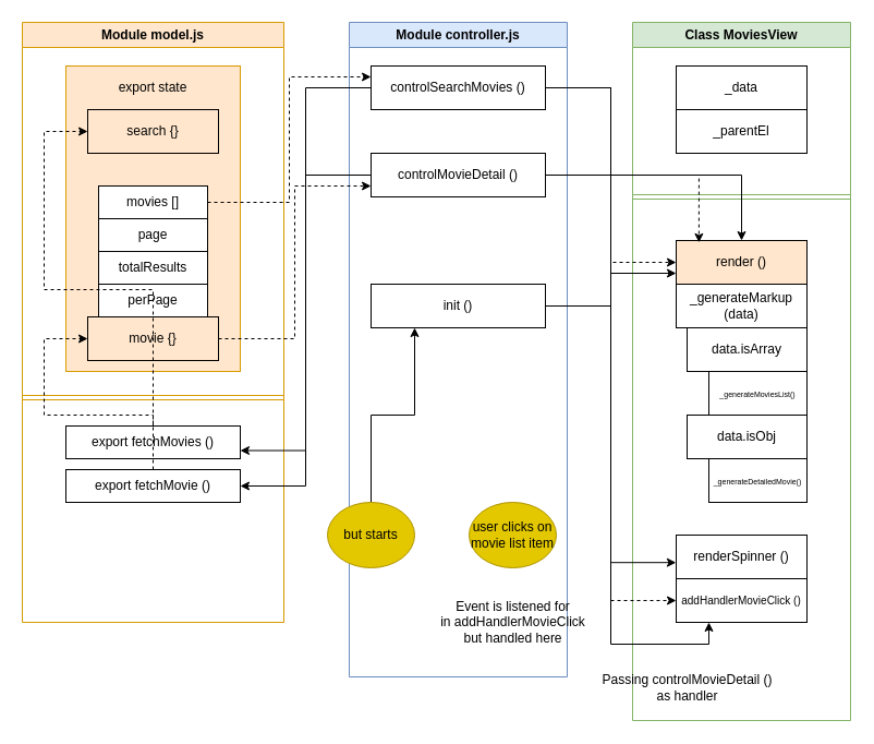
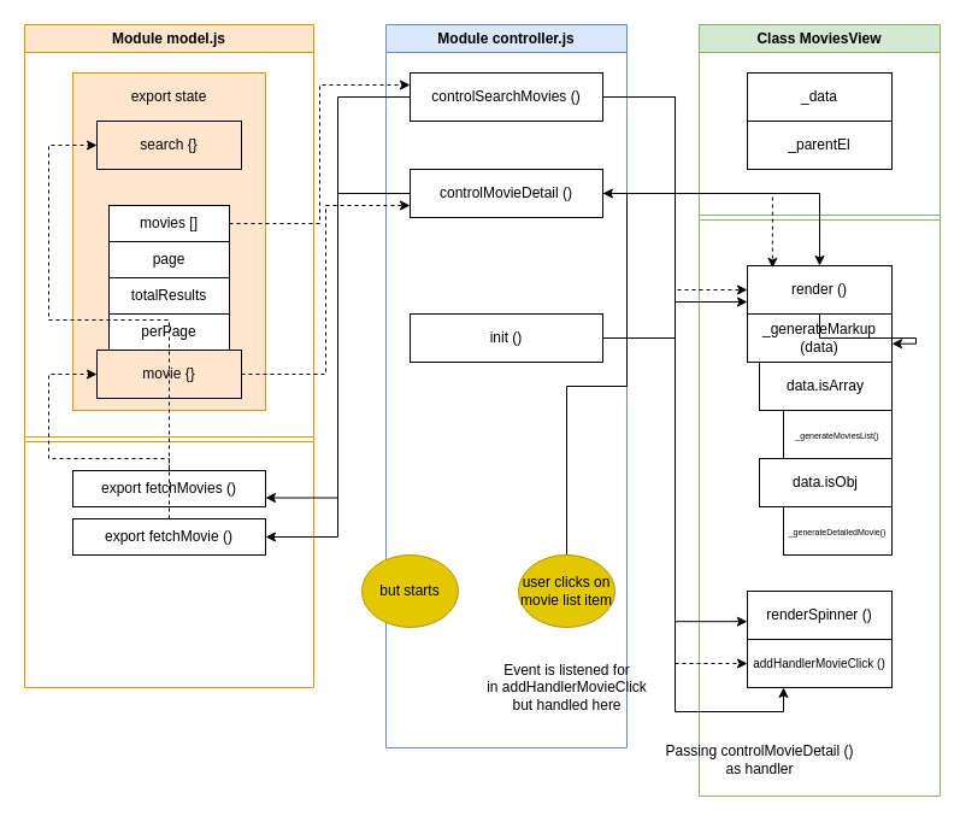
- <mxCell id="23" value="render ()" style="rounded=0;whiteSpace=wrap;html=1;fillColor=#ffe6cc;" parent="20" vertex="1"><mxGeometry x="40" y="200" width="120" height="40" as="geometry" /></mxCell>
+ <mxCell id="23" value="render ()" style="rounded=0;whiteSpace=wrap;html=1;" parent="20" vertex="1"><mxGeometry x="40" y="200" width="120" height="40" as="geometry" /></mxCell>
+ <mxCell id="26" style="edgeStyle=orthogonalEdgeStyle;rounded=0;orthogonalLoop=1;jettySize=auto;html=1;entryX=1;entryY=0.618;entryDx=0;entryDy=0;entryPerimeter=0;" parent="20" source="23" target="25" edge="1"><mxGeometry relative="1" as="geometry" /></mxCell>
+ <mxCell id="37" style="edgeStyle=orthogonalEdgeStyle;rounded=0;orthogonalLoop=1;jettySize=auto;html=1;entryX=1;entryY=0.5;entryDx=0;entryDy=0;" parent="1" source="38" target="18" edge="1"><mxGeometry relative="1" as="geometry" /></mxCell>
- <mxCell id="44" style="edgeStyle=orthogonalEdgeStyle;rounded=0;orthogonalLoop=1;jettySize=auto;html=1;entryX=0.25;entryY=1;entryDx=0;entryDy=0;" parent="1" source="45" target="19" edge="1"><mxGeometry relative="1" as="geometry" /></mxCell>
